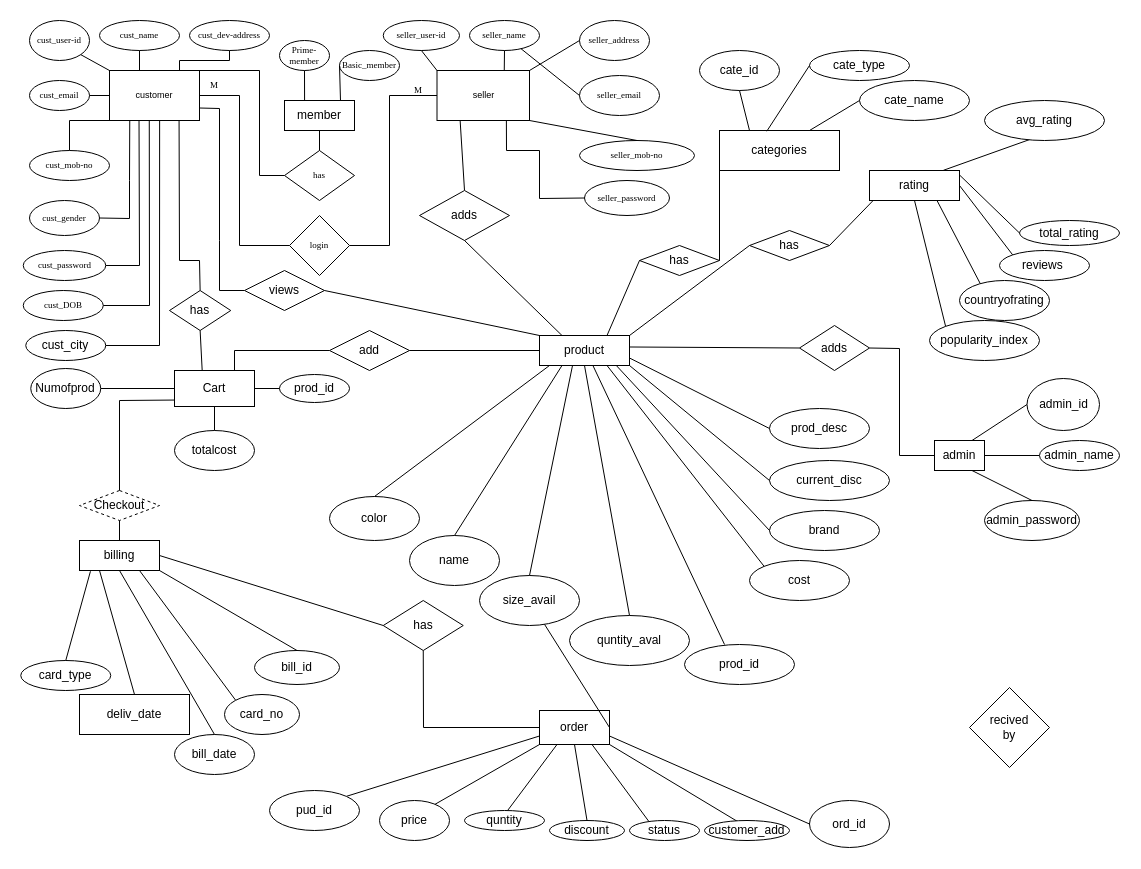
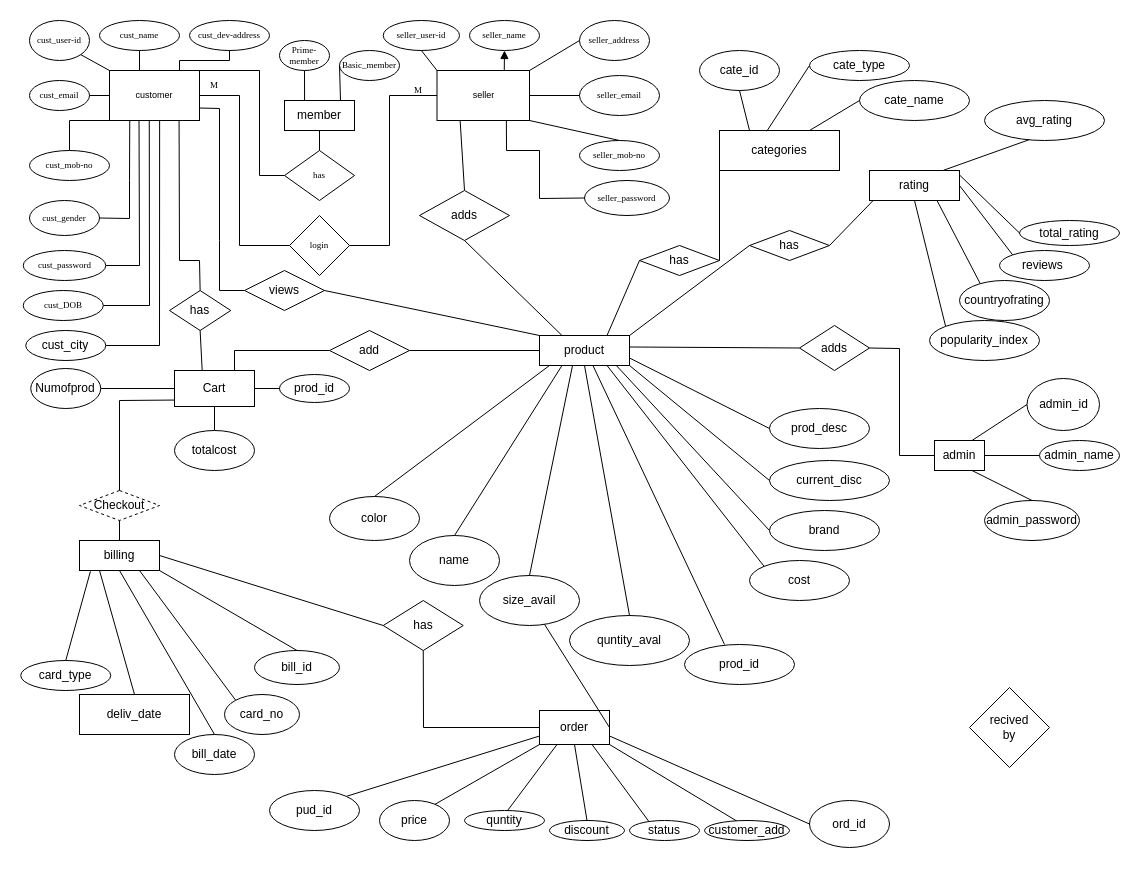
- <mxCell id="22" value="" style="endArrow=none;html=1;rounded=0;fontFamily=Times New Roman;fontSize=9;entryX=0.5;entryY=1;entryDx=0;entryDy=0;exitX=0.727;exitY=0;exitDx=0;exitDy=0;exitPerimeter=0;" parent="1" source="13" target="15" edge="1"><mxGeometry width="50" height="50" relative="1" as="geometry"><mxPoint x="466.5" y="110" as="sourcePoint" /><mxPoint x="471.5" y="40" as="targetPoint" /></mxGeometry></mxCell>
+ <mxCell id="22" value="" style="endArrow=block;html=1;rounded=0;fontFamily=Times New Roman;fontSize=9;entryX=0.5;entryY=1;entryDx=0;entryDy=0;exitX=0.727;exitY=0;exitDx=0;exitDy=0;exitPerimeter=0;" parent="1" source="13" target="15" edge="1"><mxGeometry width="50" height="50" relative="1" as="geometry"><mxPoint x="466.5" y="110" as="sourcePoint" /><mxPoint x="471.5" y="40" as="targetPoint" /></mxGeometry></mxCell>
- <mxCell id="21" value="" style="endArrow=none;html=1;rounded=0;fontFamily=Times New Roman;fontSize=9;exitX=0;exitY=0.5;exitDx=0;exitDy=0;" parent="1" source="17" target="15" edge="1"><mxGeometry width="50" height="50" relative="1" as="geometry"><mxPoint x="551.5" y="120" as="sourcePoint" /><mxPoint x="436.5" y="110" as="targetPoint" /></mxGeometry></mxCell>
+ <mxCell id="21" value="" style="endArrow=none;html=1;rounded=0;fontFamily=Times New Roman;fontSize=9;entryX=1;entryY=0.5;entryDx=0;entryDy=0;exitX=0;exitY=0.5;exitDx=0;exitDy=0;" parent="1" source="17" target="13" edge="1"><mxGeometry width="50" height="50" relative="1" as="geometry"><mxPoint x="551.5" y="120" as="sourcePoint" /><mxPoint x="436.5" y="110" as="targetPoint" /></mxGeometry></mxCell>
- <mxCell id="16" value="seller_mob-no" style="ellipse;whiteSpace=wrap;html=1;fontFamily=Times New Roman;fontSize=9;" parent="1" vertex="1"><mxGeometry x="579" y="140" width="115" height="30" as="geometry" /></mxCell>
+ <mxCell id="16" value="seller_mob-no" style="ellipse;whiteSpace=wrap;html=1;fontFamily=Times New Roman;fontSize=9;" parent="1" vertex="1"><mxGeometry x="579" y="140" width="80" height="30" as="geometry" /></mxCell>
